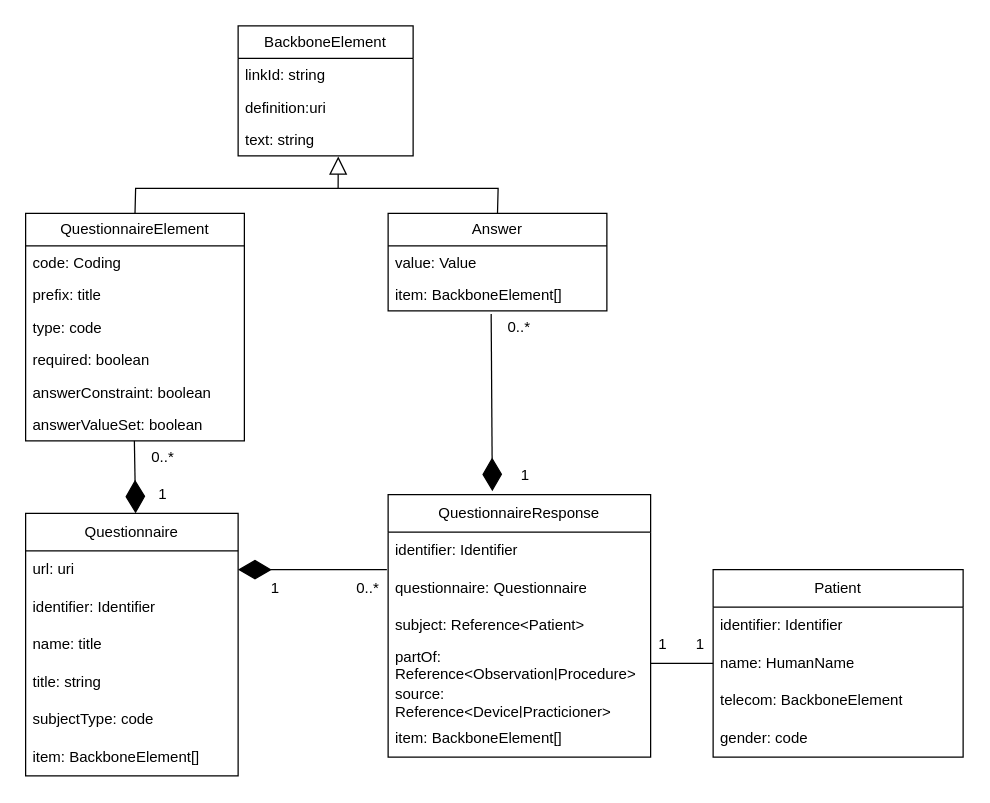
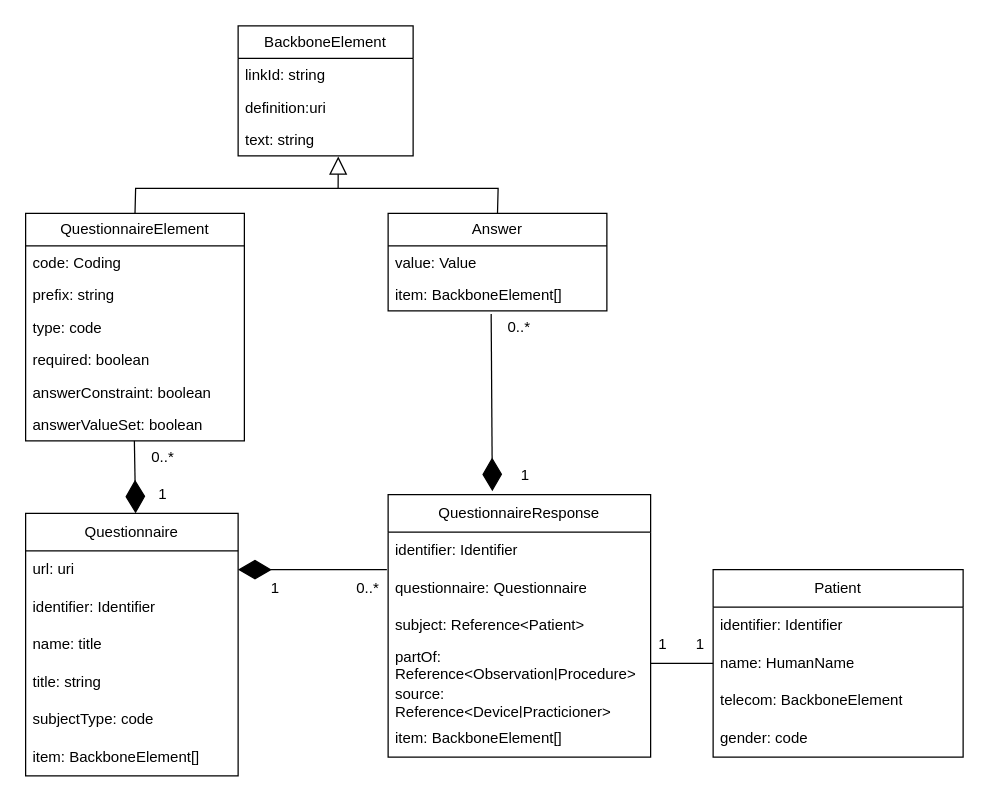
- <mxCell id="36" value="prefix: title" style="text;strokeColor=none;fillColor=none;align=left;verticalAlign=top;spacingLeft=4;spacingRight=4;overflow=hidden;rotatable=0;points=[[0,0.5],[1,0.5]];portConstraint=eastwest;whiteSpace=wrap;html=1;" vertex="1" parent="34"><mxGeometry y="52" width="175" height="26" as="geometry" /></mxCell>
+ <mxCell id="36" value="prefix: string" style="text;strokeColor=none;fillColor=none;align=left;verticalAlign=top;spacingLeft=4;spacingRight=4;overflow=hidden;rotatable=0;points=[[0,0.5],[1,0.5]];portConstraint=eastwest;whiteSpace=wrap;html=1;" vertex="1" parent="34"><mxGeometry y="52" width="175" height="26" as="geometry" /></mxCell>
